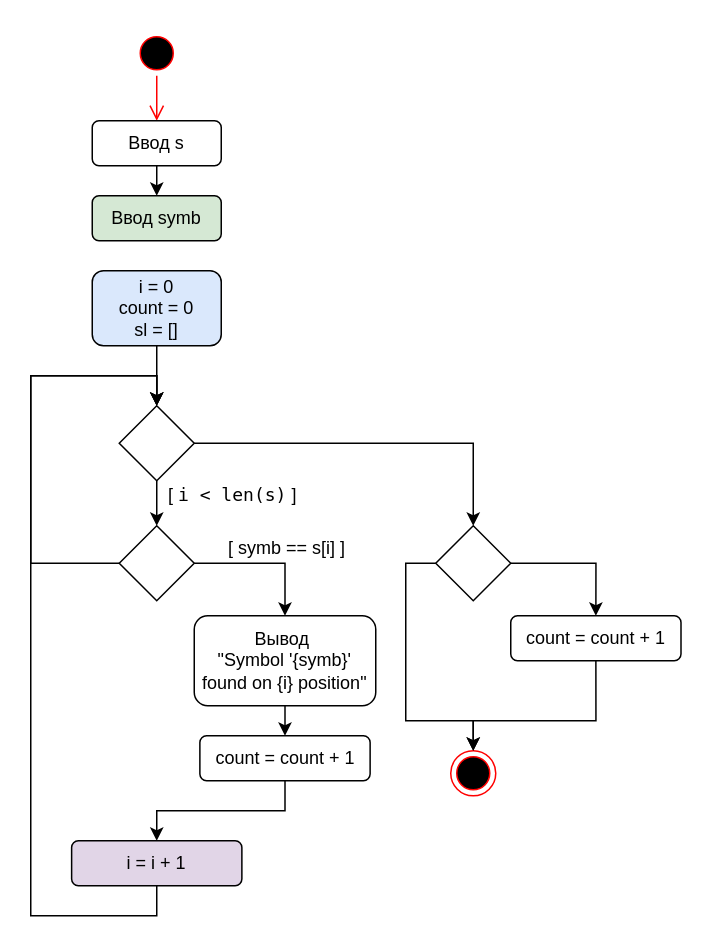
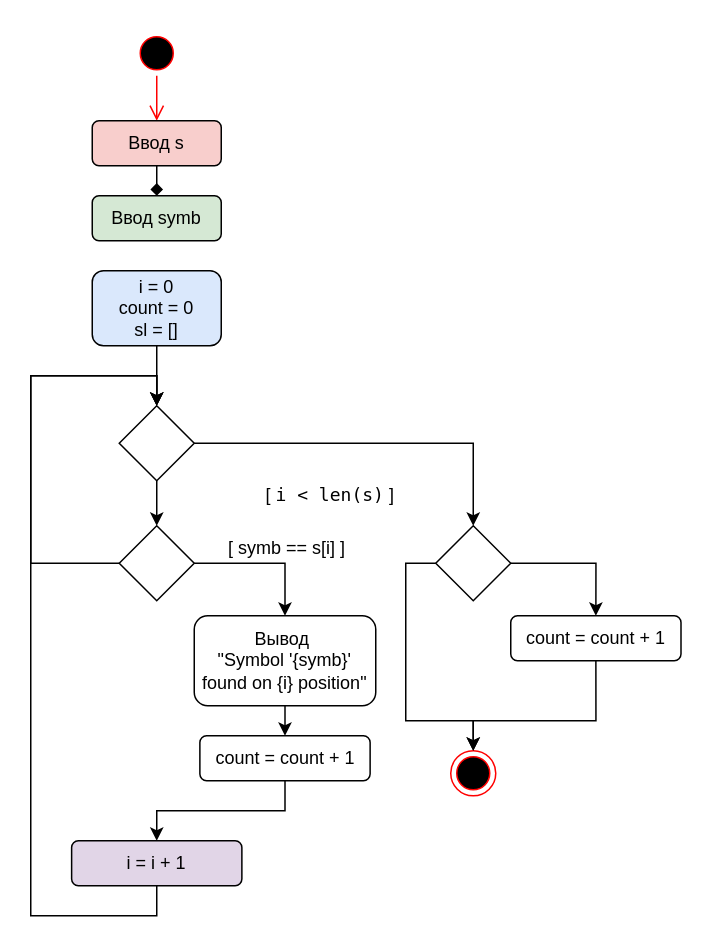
- <mxCell id="6" value="Ввод s" style="rounded=1;whiteSpace=wrap;html=1;" vertex="1" parent="1"><mxGeometry x="61" y="80" width="86" height="30" as="geometry" /></mxCell>
+ <mxCell id="6" value="Ввод s" style="rounded=1;whiteSpace=wrap;html=1;fillColor=#f8cecc;" vertex="1" parent="1"><mxGeometry x="61" y="80" width="86" height="30" as="geometry" /></mxCell>
- <mxCell id="5" style="edgeStyle=orthogonalEdgeStyle;rounded=0;orthogonalLoop=1;jettySize=auto;html=1;exitX=0.5;exitY=1;exitDx=0;exitDy=0;entryX=0.5;entryY=0;entryDx=0;entryDy=0;" edge="1" parent="1" source="6" target="7"><mxGeometry relative="1" as="geometry" /></mxCell>
+ <mxCell id="5" style="edgeStyle=orthogonalEdgeStyle;rounded=0;orthogonalLoop=1;jettySize=auto;html=1;exitX=0.5;exitY=1;exitDx=0;exitDy=0;entryX=0.5;entryY=0;entryDx=0;entryDy=0;endArrow=diamond;" edge="1" parent="1" source="6" target="7"><mxGeometry relative="1" as="geometry" /></mxCell>
- <mxCell id="26" value="&lt;div&gt;[&amp;nbsp;&lt;span style=&quot;font-family: &amp;quot;jetbrains mono&amp;quot;, monospace;&quot;&gt;i &amp;lt; &lt;/span&gt;&lt;span style=&quot;font-family: &amp;quot;jetbrains mono&amp;quot;, monospace;&quot;&gt;len&lt;/span&gt;&lt;span style=&quot;font-family: &amp;quot;jetbrains mono&amp;quot;, monospace;&quot;&gt;(s)&lt;/span&gt;&lt;span&gt;&amp;nbsp;]&lt;/span&gt;&lt;/div&gt;" style="text;whiteSpace=wrap;html=1;fontFamily=Helvetica;verticalAlign=middle;align=left;labelBackgroundColor=none;" vertex="1" parent="1"><mxGeometry x="110" y="320" width="110" height="20" as="geometry" /></mxCell>
+ <mxCell id="26" value="&lt;div&gt;[&amp;nbsp;&lt;span style=&quot;font-family: &amp;quot;jetbrains mono&amp;quot;, monospace;&quot;&gt;i &amp;lt; &lt;/span&gt;&lt;span style=&quot;font-family: &amp;quot;jetbrains mono&amp;quot;, monospace;&quot;&gt;len&lt;/span&gt;&lt;span style=&quot;font-family: &amp;quot;jetbrains mono&amp;quot;, monospace;&quot;&gt;(s)&lt;/span&gt;&lt;span&gt;&amp;nbsp;]&lt;/span&gt;&lt;/div&gt;" style="text;whiteSpace=wrap;html=1;fontFamily=Helvetica;verticalAlign=middle;align=left;labelBackgroundColor=none;" vertex="1" parent="1"><mxGeometry x="175" y="320" width="110" height="20" as="geometry" /></mxCell>
